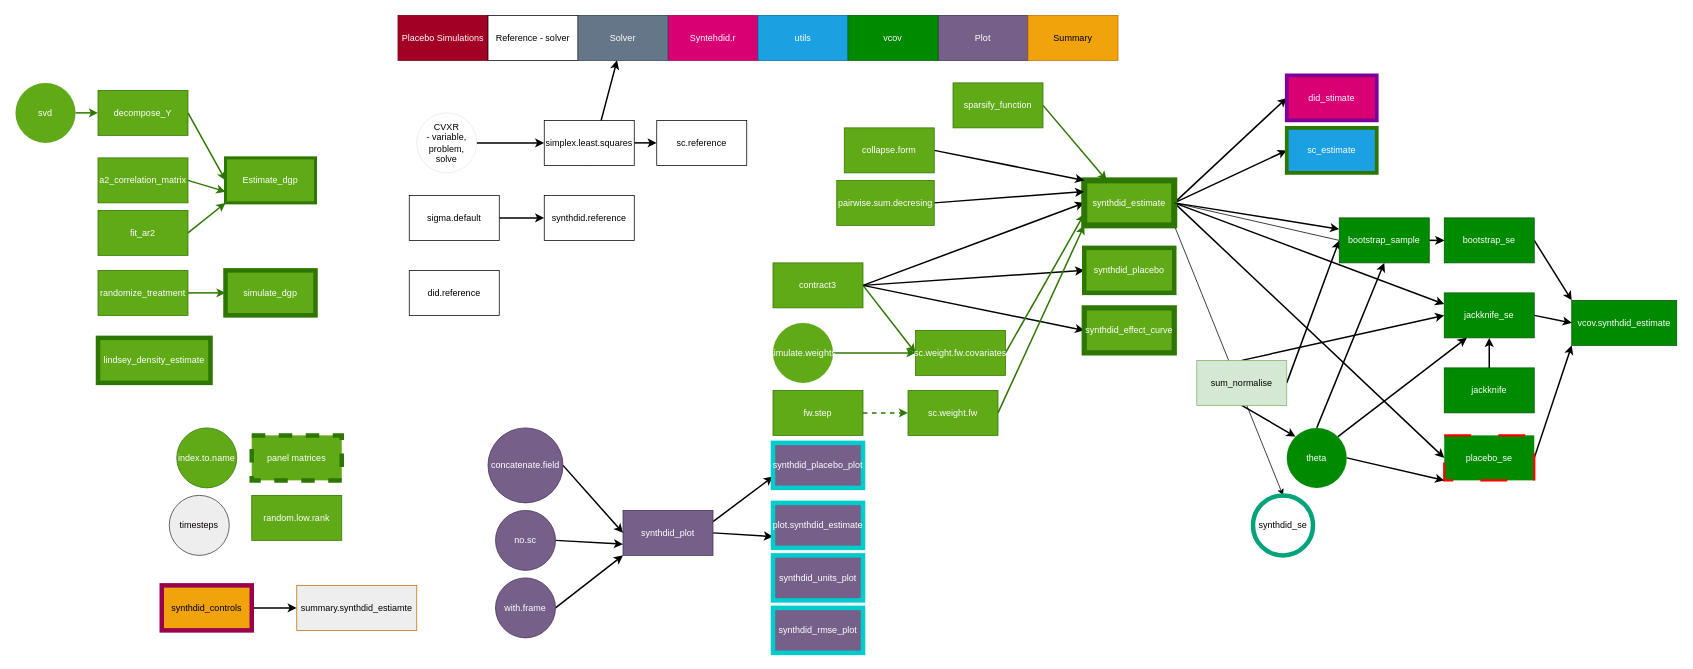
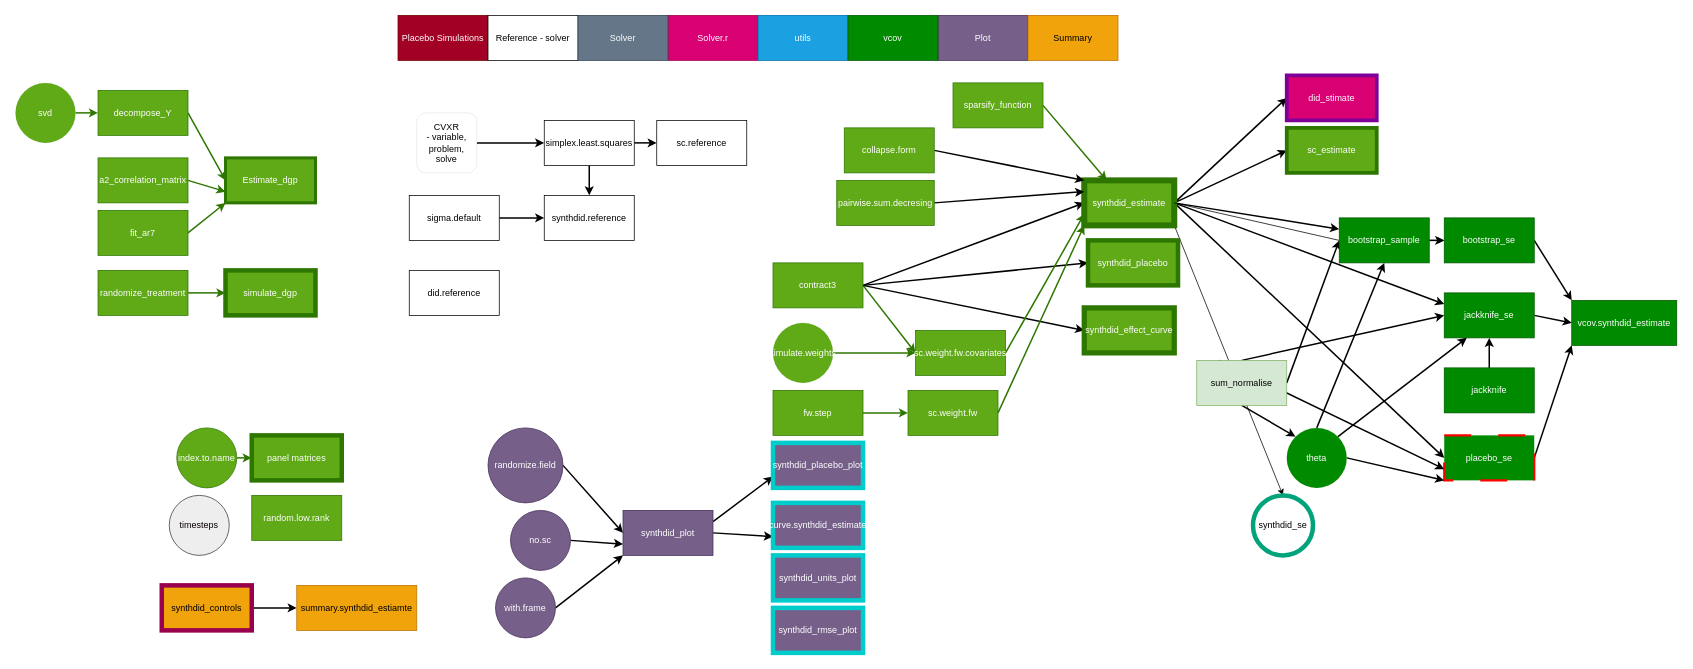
- <mxCell id="6" value="Syntehdid.r" style="whiteSpace=wrap;html=1;fillColor=#d80073;fontColor=#ffffff;strokeColor=#A50040;" parent="1" vertex="1"><mxGeometry x="890" y="20" width="120" height="60" as="geometry" /></mxCell>
+ <mxCell id="6" value="Solver.r" style="whiteSpace=wrap;html=1;fillColor=#d80073;fontColor=#ffffff;strokeColor=#A50040;" parent="1" vertex="1"><mxGeometry x="890" y="20" width="120" height="60" as="geometry" /></mxCell>
- <mxCell id="34" style="edgeStyle=none;html=1;exitX=0.5;exitY=1;exitDx=0;exitDy=0;strokeWidth=2;fontColor=#000000;strokeColor=#000000;" parent="1" source="35" target="39" edge="1"><mxGeometry relative="1" as="geometry" /></mxCell>
+ <mxCell id="34" style="edgeStyle=none;html=1;exitX=0.5;exitY=1;exitDx=0;exitDy=0;entryX=0.5;entryY=0;entryDx=0;entryDy=0;strokeWidth=2;fontColor=#000000;strokeColor=#000000;" parent="1" source="35" target="36" edge="1"><mxGeometry relative="1" as="geometry" /></mxCell>
- <mxCell id="99" value="CVXR&lt;br&gt;- variable, problem, solve" style="ellipse;whiteSpace=wrap;html=1;strokeWidth=0;" parent="1" vertex="1"><mxGeometry x="555" y="150" width="80" height="80" as="geometry" /></mxCell>
+ <mxCell id="99" value="CVXR&lt;br&gt;- variable, problem, solve" style="whiteSpace=wrap;html=1;strokeWidth=0;rounded=1;" parent="1" vertex="1"><mxGeometry x="555" y="150" width="80" height="80" as="geometry" /></mxCell>
- <mxCell id="64" value="sc_estimate" style="whiteSpace=wrap;html=1;fillColor=#1ba1e2;fontColor=#ffffff;strokeColor=#2D7600;strokeWidth=5;" parent="1" vertex="1"><mxGeometry x="1715" y="170" width="120" height="60" as="geometry" /></mxCell>
+ <mxCell id="64" value="sc_estimate" style="whiteSpace=wrap;html=1;fillColor=#60a917;fontColor=#ffffff;strokeColor=#2D7600;strokeWidth=5;" parent="1" vertex="1"><mxGeometry x="1715" y="170" width="120" height="60" as="geometry" /></mxCell>
- <mxCell id="16" value="fit_ar2" style="whiteSpace=wrap;html=1;fillColor=#60a917;fontColor=#ffffff;strokeColor=#2D7600;" parent="1" vertex="1"><mxGeometry x="130" y="280" width="120" height="60" as="geometry" /></mxCell>
+ <mxCell id="16" value="fit_ar7" style="whiteSpace=wrap;html=1;fillColor=#60a917;fontColor=#ffffff;strokeColor=#2D7600;" parent="1" vertex="1"><mxGeometry x="130" y="280" width="120" height="60" as="geometry" /></mxCell>
- <mxCell id="66" value="synthdid_placebo" style="whiteSpace=wrap;html=1;fillColor=#60a917;fontColor=#ffffff;strokeColor=#2D7600;strokeWidth=6;" parent="1" vertex="1"><mxGeometry x="1445" y="330" width="120" height="60" as="geometry" /></mxCell>
+ <mxCell id="66" value="synthdid_placebo" style="whiteSpace=wrap;html=1;fillColor=#60a917;fontColor=#ffffff;strokeColor=#2D7600;strokeWidth=6;" parent="1" vertex="1"><mxGeometry x="1450" y="320" width="120" height="60" as="geometry" /></mxCell>
- <mxCell id="19" value="lindsey_density_estimate" style="whiteSpace=wrap;html=1;fillColor=#60a917;fontColor=#ffffff;strokeColor=#2D7600;strokeWidth=6;" parent="1" vertex="1"><mxGeometry x="130" y="450" width="150" height="60" as="geometry" /></mxCell>
- <mxCell id="45" style="edgeStyle=none;html=1;exitX=1;exitY=0.5;exitDx=0;exitDy=0;entryX=0;entryY=0.5;entryDx=0;entryDy=0;strokeColor=#2D7600;strokeWidth=2;fontColor=#000000;fillColor=#60a917;dashed=1;" parent="1" source="46" target="48" edge="1"><mxGeometry relative="1" as="geometry" /></mxCell>
+ <mxCell id="45" style="edgeStyle=none;html=1;exitX=1;exitY=0.5;exitDx=0;exitDy=0;entryX=0;entryY=0.5;entryDx=0;entryDy=0;strokeColor=#2D7600;strokeWidth=2;fontColor=#000000;fillColor=#60a917;" parent="1" source="46" target="48" edge="1"><mxGeometry relative="1" as="geometry" /></mxCell>
+ <mxCell id="89" style="edgeStyle=none;html=1;exitX=0.25;exitY=0;exitDx=0;exitDy=0;entryX=0;entryY=0.75;entryDx=0;entryDy=0;strokeColor=#000000;strokeWidth=2;fontColor=#000000;" parent="1" source="91" target="86" edge="1"><mxGeometry relative="1" as="geometry" /></mxCell>
+ <mxCell id="73" style="edgeStyle=none;html=1;exitX=1;exitY=0.5;exitDx=0;exitDy=0;entryX=0;entryY=0.5;entryDx=0;entryDy=0;strokeColor=#2D7600;strokeWidth=2;fontColor=#000000;fillColor=#60a917;" parent="1" source="74" target="72" edge="1"><mxGeometry relative="1" as="geometry" /></mxCell>
- <mxCell id="72" value="panel matrices" style="whiteSpace=wrap;html=1;fillColor=#60a917;fontColor=#ffffff;strokeColor=#2D7600;strokeWidth=6;dashed=1;" parent="1" vertex="1"><mxGeometry x="335" y="580" width="120" height="60" as="geometry" /></mxCell>
+ <mxCell id="72" value="panel matrices" style="whiteSpace=wrap;html=1;fillColor=#60a917;fontColor=#ffffff;strokeColor=#2D7600;strokeWidth=6;" parent="1" vertex="1"><mxGeometry x="335" y="580" width="120" height="60" as="geometry" /></mxCell>
- <mxCell id="24" value="concatenate.field" style="ellipse;whiteSpace=wrap;html=1;fillColor=#76608a;fontColor=#ffffff;strokeColor=#432D57;" parent="1" vertex="1"><mxGeometry x="650" y="570" width="100" height="100" as="geometry" /></mxCell>
+ <mxCell id="24" value="randomize.field" style="ellipse;whiteSpace=wrap;html=1;fillColor=#76608a;fontColor=#ffffff;strokeColor=#432D57;" parent="1" vertex="1"><mxGeometry x="650" y="570" width="100" height="100" as="geometry" /></mxCell>
- <mxCell id="31" value="plot.synthdid_estimate" style="whiteSpace=wrap;html=1;fillColor=#76608a;fontColor=#ffffff;strokeColor=#00CCCC;strokeWidth=6;" parent="1" vertex="1"><mxGeometry x="1030" y="670" width="120" height="60" as="geometry" /></mxCell>
+ <mxCell id="31" value="curve.synthdid_estimate" style="whiteSpace=wrap;html=1;fillColor=#76608a;fontColor=#ffffff;strokeColor=#00CCCC;strokeWidth=6;" parent="1" vertex="1"><mxGeometry x="1030" y="670" width="120" height="60" as="geometry" /></mxCell>
- <mxCell id="26" value="no.sc" style="ellipse;whiteSpace=wrap;html=1;fillColor=#76608a;fontColor=#ffffff;strokeColor=#432D57;" parent="1" vertex="1"><mxGeometry x="660" y="680" width="80" height="80" as="geometry" /></mxCell>
+ <mxCell id="26" value="no.sc" style="ellipse;whiteSpace=wrap;html=1;fillColor=#76608a;fontColor=#ffffff;strokeColor=#432D57;" parent="1" vertex="1"><mxGeometry x="680" y="680" width="80" height="80" as="geometry" /></mxCell>
- <mxCell id="53" value="summary.synthdid_estiamte" style="whiteSpace=wrap;html=1;fillColor=#eeeeee;fontColor=#000000;strokeColor=#BD7000;" parent="1" vertex="1"><mxGeometry x="395" y="780" width="160" height="60" as="geometry" /></mxCell>
+ <mxCell id="53" value="summary.synthdid_estiamte" style="whiteSpace=wrap;html=1;fillColor=#f0a30a;fontColor=#000000;strokeColor=#BD7000;" parent="1" vertex="1"><mxGeometry x="395" y="780" width="160" height="60" as="geometry" /></mxCell>
